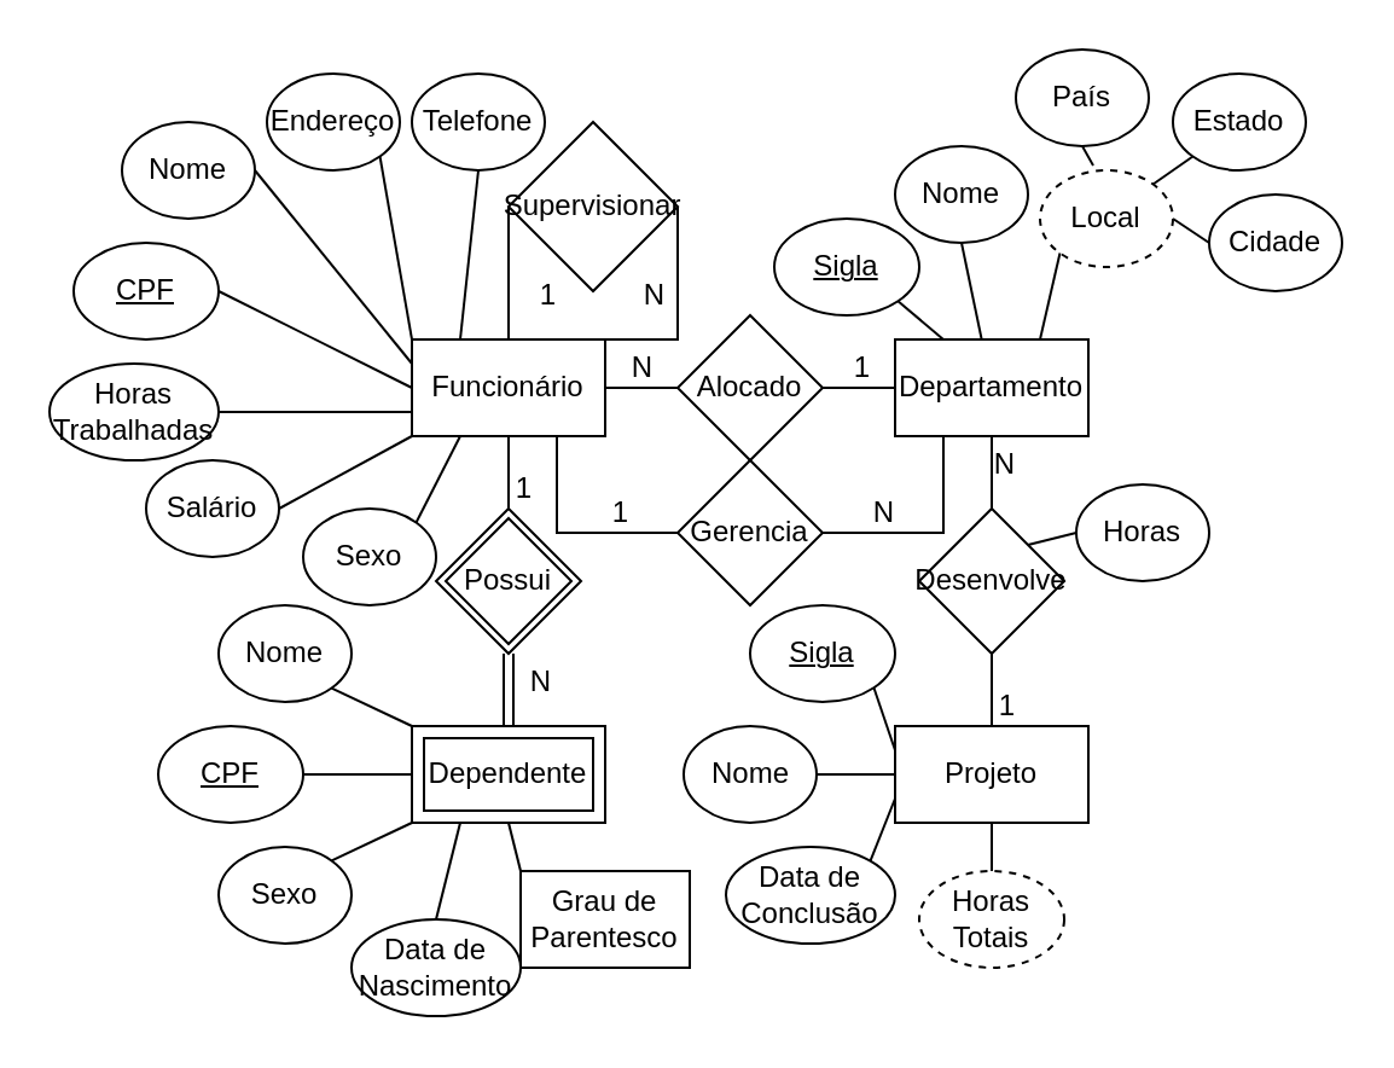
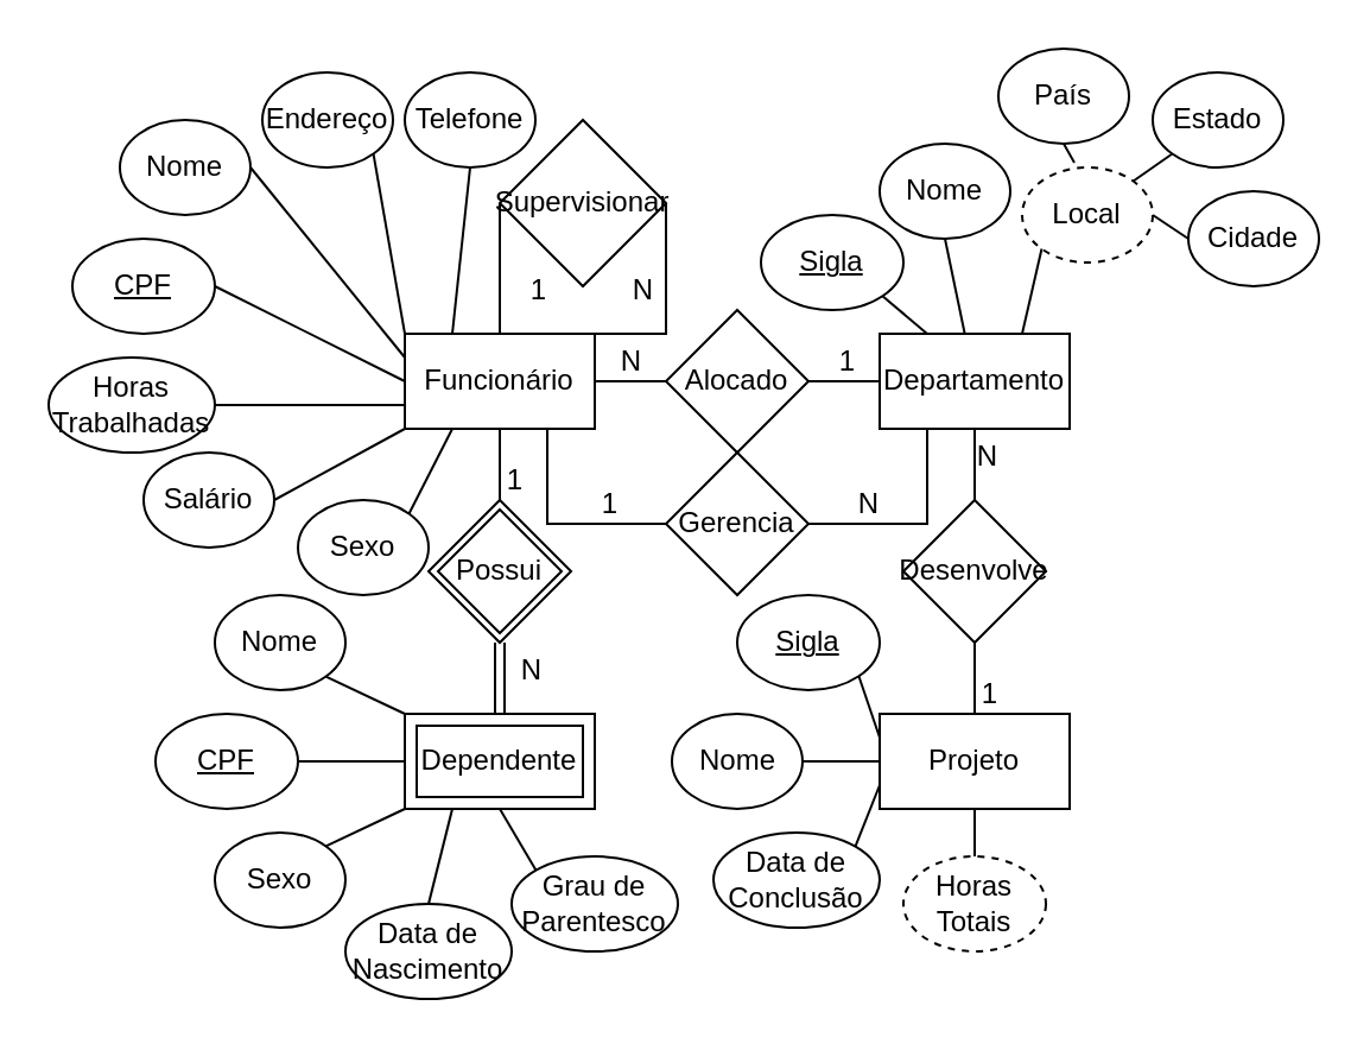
- <mxCell id="65" value="Horas" style="ellipse;whiteSpace=wrap;html=1;align=center;" vertex="1" parent="1"><mxGeometry x="445" y="200" width="55" height="40" as="geometry" /></mxCell>
- <mxCell id="66" value="" style="endArrow=none;html=1;rounded=0;entryX=0;entryY=0.5;entryDx=0;entryDy=0;exitX=1;exitY=0;exitDx=0;exitDy=0;" edge="1" parent="1" source="60" target="65"><mxGeometry relative="1" as="geometry"><mxPoint x="190" y="240" as="sourcePoint" /><mxPoint x="350" y="240" as="targetPoint" /></mxGeometry></mxCell>
- <mxCell id="34" value="Grau de Parentesco" style="whiteSpace=wrap;html=1;align=center;rounded=0;" vertex="1" parent="1"><mxGeometry x="215" y="360" width="70" height="40" as="geometry" /></mxCell>
+ <mxCell id="34" value="Grau de Parentesco" style="ellipse;whiteSpace=wrap;html=1;align=center;" vertex="1" parent="1"><mxGeometry x="215" y="360" width="70" height="40" as="geometry" /></mxCell>
